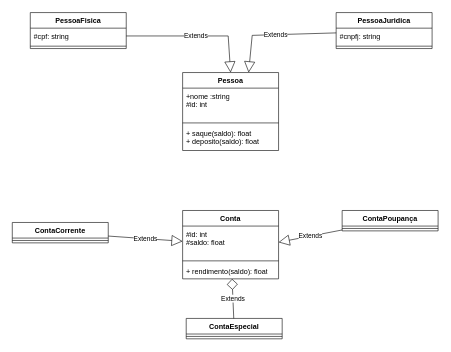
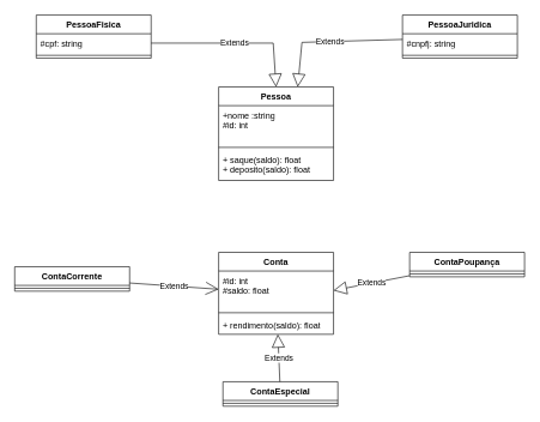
- <mxCell id="24" value="Extends" style="endArrow=block;endSize=16;endFill=0;html=1;rounded=0;" edge="1" parent="1" source="17" target="13"><mxGeometry width="160" relative="1" as="geometry"><mxPoint x="160" y="370" as="sourcePoint" /><mxPoint x="320" y="370" as="targetPoint" /></mxGeometry></mxCell>
+ <mxCell id="24" value="Extends" style="endArrow=open;endSize=16;endFill=0;html=1;rounded=0;" edge="1" parent="1" source="17" target="13"><mxGeometry width="160" relative="1" as="geometry"><mxPoint x="160" y="370" as="sourcePoint" /><mxPoint x="320" y="370" as="targetPoint" /></mxGeometry></mxCell>
- <mxCell id="26" value="Extends" style="endArrow=diamond;endSize=16;endFill=0;html=1;rounded=0;" edge="1" parent="1" source="21" target="13"><mxGeometry width="160" relative="1" as="geometry"><mxPoint x="300" y="340" as="sourcePoint" /><mxPoint x="460" y="340" as="targetPoint" /><Array as="points" /></mxGeometry></mxCell>
+ <mxCell id="26" value="Extends" style="endArrow=block;endSize=16;endFill=0;html=1;rounded=0;" edge="1" parent="1" source="21" target="13"><mxGeometry width="160" relative="1" as="geometry"><mxPoint x="300" y="340" as="sourcePoint" /><mxPoint x="460" y="340" as="targetPoint" /><Array as="points" /></mxGeometry></mxCell>
